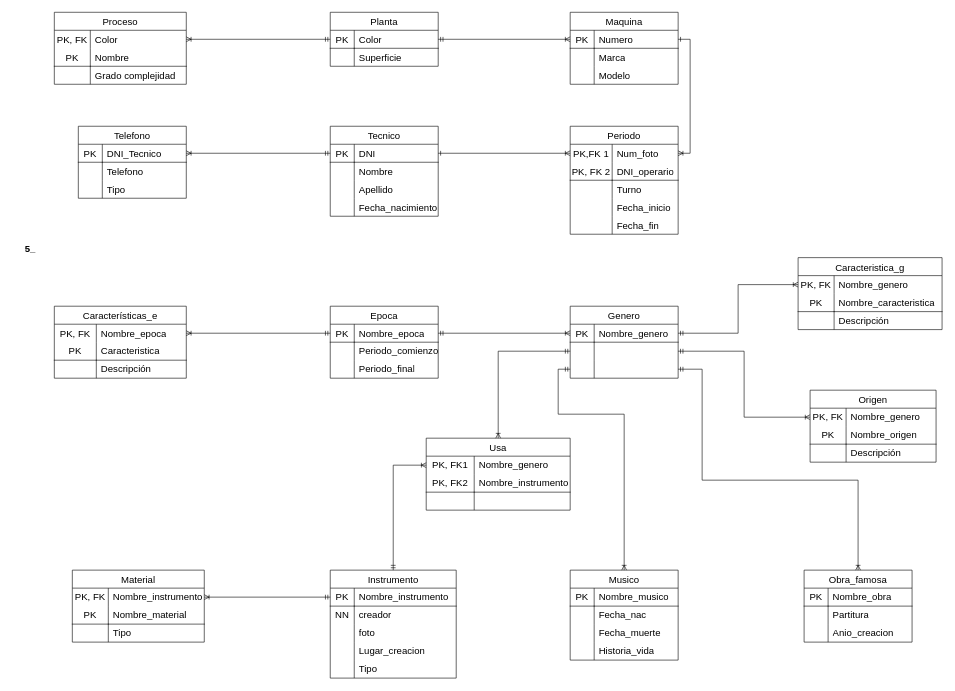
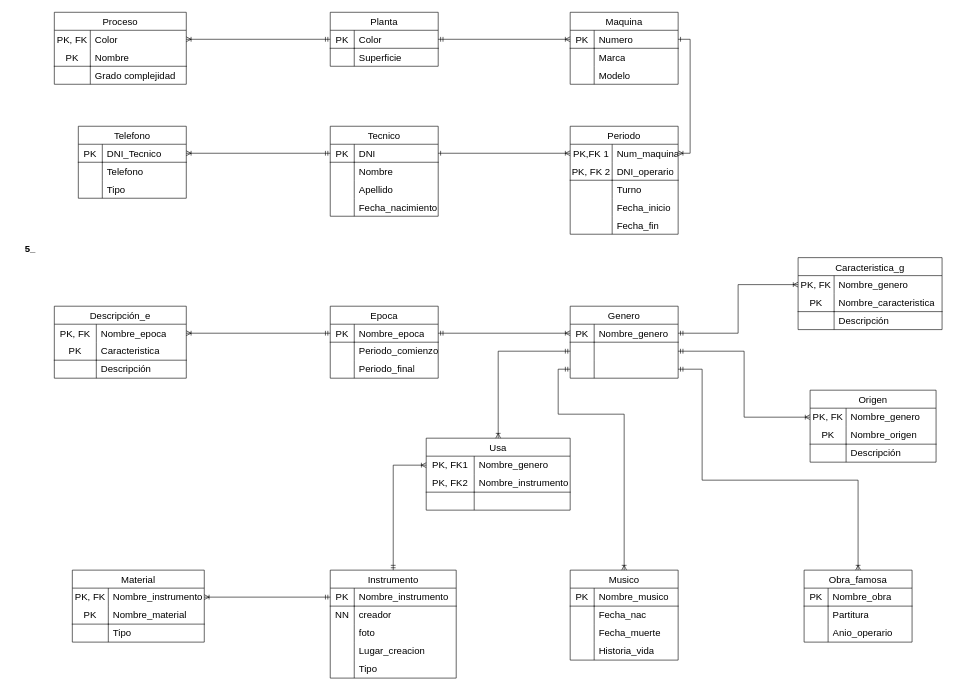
- <mxCell id="33" value="Num_foto" style="shape=partialRectangle;html=1;whiteSpace=wrap;connectable=0;fillColor=none;top=0;left=0;bottom=0;right=0;align=left;spacingLeft=6;overflow=hidden;strokeColor=inherit;fontSize=16;" vertex="1" parent="31"><mxGeometry x="70" width="110" height="30" as="geometry"><mxRectangle width="110" height="30" as="alternateBounds" /></mxGeometry></mxCell>
+ <mxCell id="33" value="Num_maquina" style="shape=partialRectangle;html=1;whiteSpace=wrap;connectable=0;fillColor=none;top=0;left=0;bottom=0;right=0;align=left;spacingLeft=6;overflow=hidden;strokeColor=inherit;fontSize=16;" vertex="1" parent="31"><mxGeometry x="70" width="110" height="30" as="geometry"><mxRectangle width="110" height="30" as="alternateBounds" /></mxGeometry></mxCell>
- <mxCell id="74" value="Características_e" style="shape=table;startSize=30;container=1;collapsible=0;childLayout=tableLayout;fixedRows=1;rowLines=0;fontStyle=0;strokeColor=default;fontSize=16;" vertex="1" parent="1"><mxGeometry x="90" y="510" width="220" height="120" as="geometry" /></mxCell>
+ <mxCell id="74" value="Descripción_e" style="shape=table;startSize=30;container=1;collapsible=0;childLayout=tableLayout;fixedRows=1;rowLines=0;fontStyle=0;strokeColor=default;fontSize=16;" vertex="1" parent="1"><mxGeometry x="90" y="510" width="220" height="120" as="geometry" /></mxCell>
- <mxCell id="164" value="Anio_creacion" style="shape=partialRectangle;html=1;whiteSpace=wrap;connectable=0;fillColor=none;top=0;left=0;bottom=0;right=0;align=left;spacingLeft=6;overflow=hidden;strokeColor=inherit;fontSize=16;" vertex="1" parent="162"><mxGeometry x="40" width="140" height="30" as="geometry"><mxRectangle width="140" height="30" as="alternateBounds" /></mxGeometry></mxCell>
+ <mxCell id="164" value="Anio_operario" style="shape=partialRectangle;html=1;whiteSpace=wrap;connectable=0;fillColor=none;top=0;left=0;bottom=0;right=0;align=left;spacingLeft=6;overflow=hidden;strokeColor=inherit;fontSize=16;" vertex="1" parent="162"><mxGeometry x="40" width="140" height="30" as="geometry"><mxRectangle width="140" height="30" as="alternateBounds" /></mxGeometry></mxCell>
